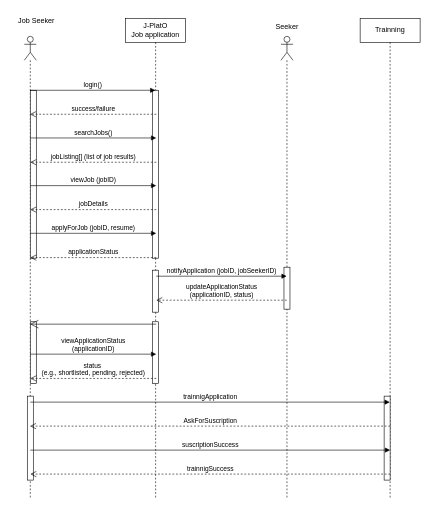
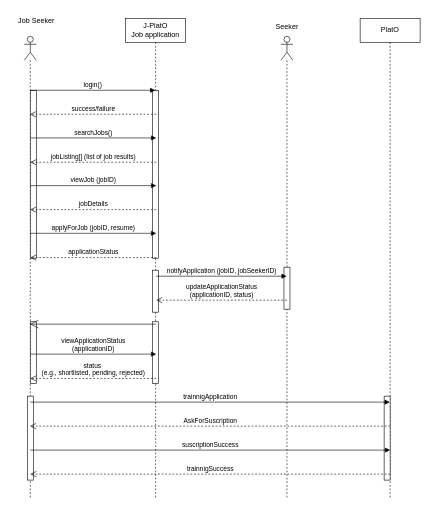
- <mxCell id="6" value="Trainning" style="shape=umlLifeline;perimeter=lifelinePerimeter;whiteSpace=wrap;html=1;container=0;dropTarget=0;collapsible=0;recursiveResize=0;outlineConnect=0;portConstraint=eastwest;newEdgeStyle={&quot;edgeStyle&quot;:&quot;elbowEdgeStyle&quot;,&quot;elbow&quot;:&quot;vertical&quot;,&quot;curved&quot;:0,&quot;rounded&quot;:0};" vertex="1" parent="1"><mxGeometry x="600" y="30" width="100" height="800" as="geometry" /></mxCell>
+ <mxCell id="6" value="PlatO" style="shape=umlLifeline;perimeter=lifelinePerimeter;whiteSpace=wrap;html=1;container=0;dropTarget=0;collapsible=0;recursiveResize=0;outlineConnect=0;portConstraint=eastwest;newEdgeStyle={&quot;edgeStyle&quot;:&quot;elbowEdgeStyle&quot;,&quot;elbow&quot;:&quot;vertical&quot;,&quot;curved&quot;:0,&quot;rounded&quot;:0};" vertex="1" parent="1"><mxGeometry x="600" y="30" width="100" height="800" as="geometry" /></mxCell>
